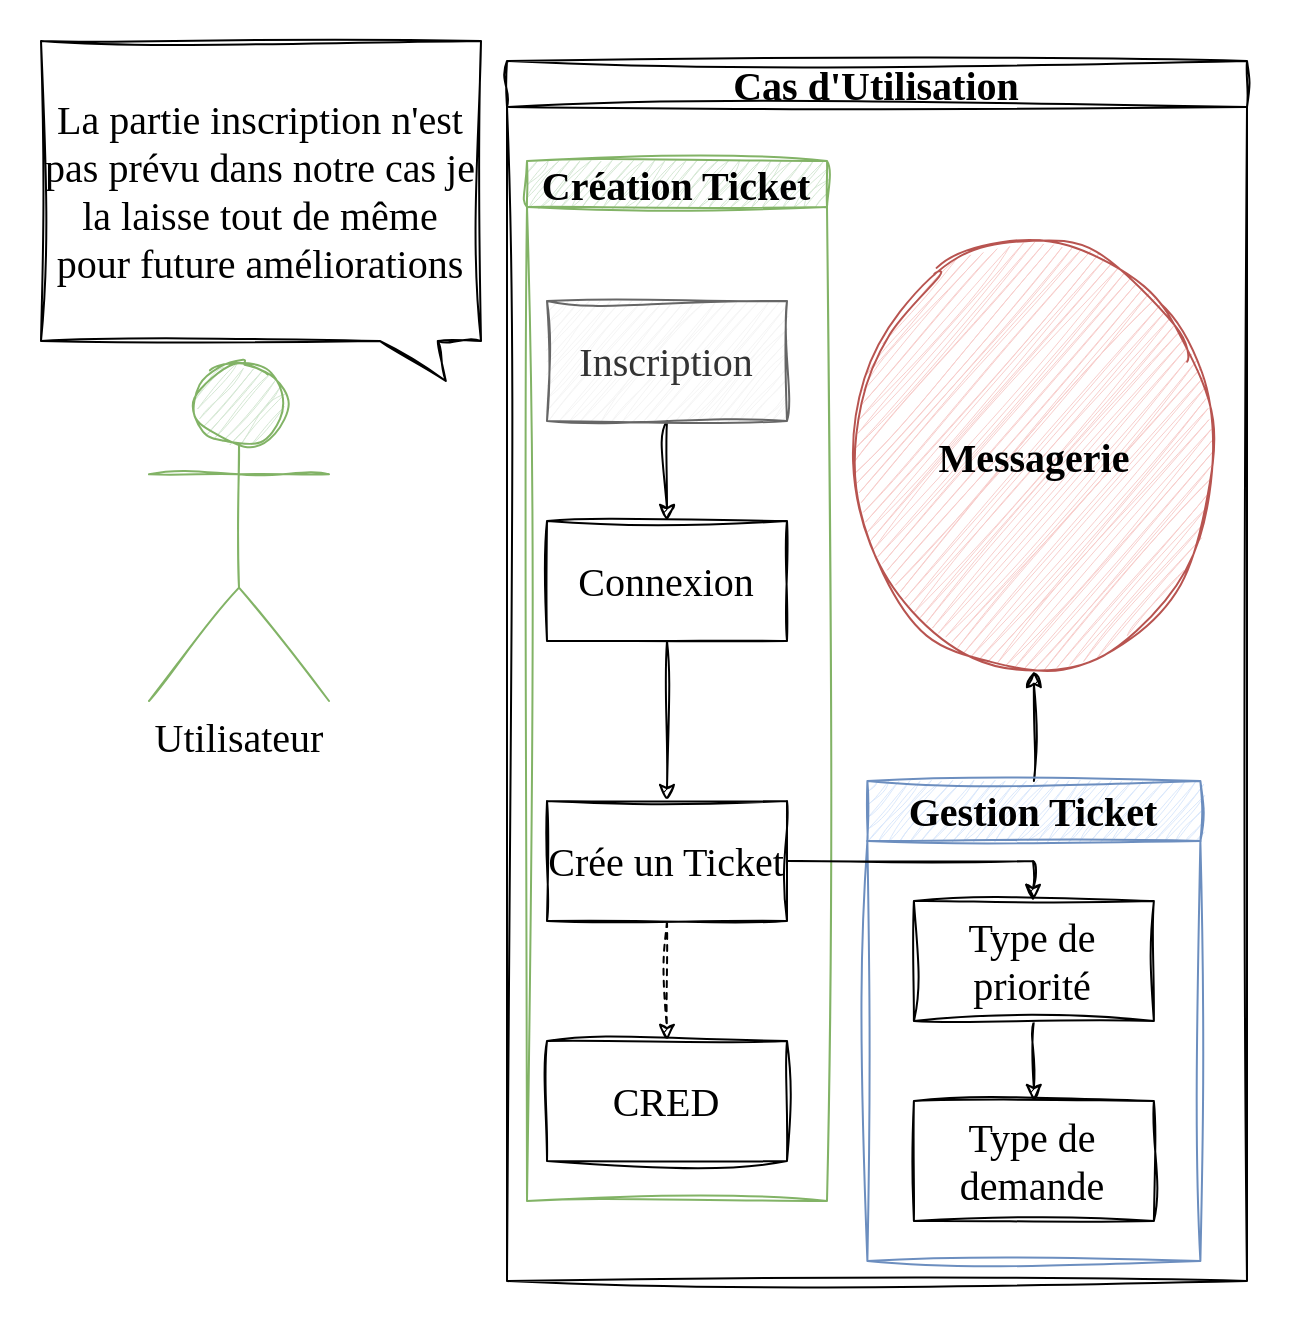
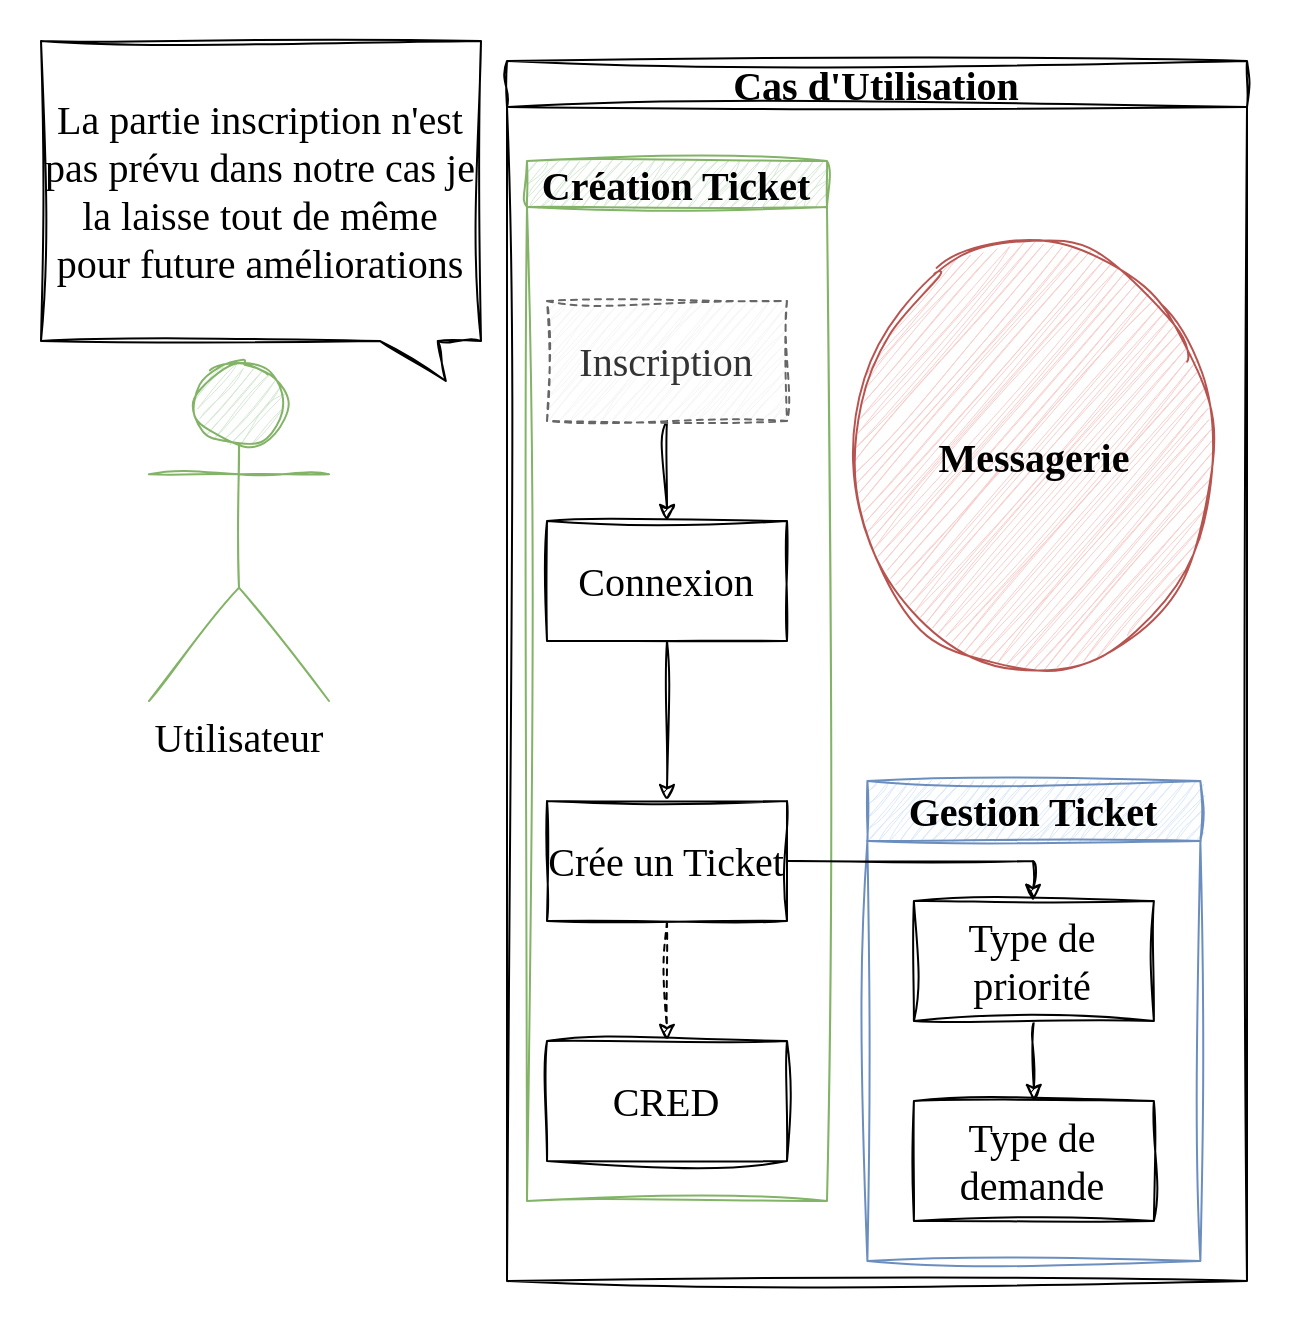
- <mxCell id="6" value="Inscription" style="rounded=0;whiteSpace=wrap;html=1;sketch=1;hachureGap=4;jiggle=2;curveFitting=1;fontFamily=Architects Daughter;fontSource=https%3A%2F%2Ffonts.googleapis.com%2Fcss%3Ffamily%3DArchitects%2BDaughter;fontSize=20;fillColor=#f5f5f5;fontColor=#333333;strokeColor=#666666;" parent="2" vertex="1"><mxGeometry x="20" y="120" width="120" height="60" as="geometry" /></mxCell>
+ <mxCell id="6" value="Inscription" style="rounded=0;whiteSpace=wrap;html=1;sketch=1;hachureGap=4;jiggle=2;curveFitting=1;fontFamily=Architects Daughter;fontSource=https%3A%2F%2Ffonts.googleapis.com%2Fcss%3Ffamily%3DArchitects%2BDaughter;fontSize=20;fillColor=#f5f5f5;fontColor=#333333;strokeColor=#666666;dashed=1;" parent="2" vertex="1"><mxGeometry x="20" y="120" width="120" height="60" as="geometry" /></mxCell>
- <mxCell id="10" value="" style="edgeStyle=orthogonalEdgeStyle;rounded=0;sketch=1;hachureGap=4;jiggle=2;curveFitting=1;orthogonalLoop=1;jettySize=auto;html=1;fontFamily=Architects Daughter;fontSource=https%3A%2F%2Ffonts.googleapis.com%2Fcss%3Ffamily%3DArchitects%2BDaughter;fontSize=16;" parent="2" source="11" target="15" edge="1"><mxGeometry relative="1" as="geometry" /></mxCell>
